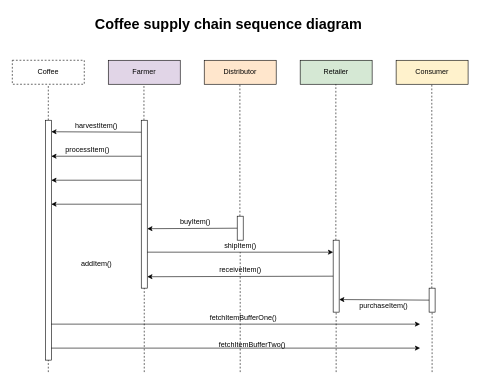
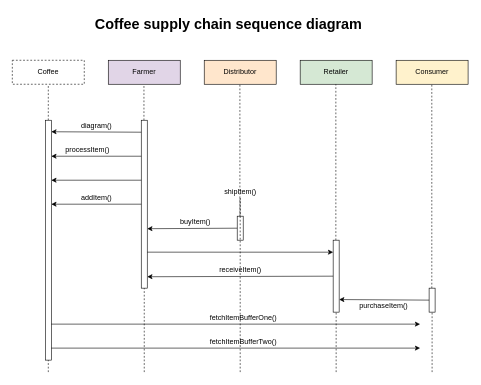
- <mxCell id="16" value="harvestItem()" style="text;html=1;align=center;verticalAlign=middle;resizable=0;points=[];autosize=1;" vertex="1" parent="1"><mxGeometry x="115" y="200" width="90" height="20" as="geometry" /></mxCell>
+ <mxCell id="16" value="diagram()" style="text;html=1;align=center;verticalAlign=middle;resizable=0;points=[];autosize=1;" vertex="1" parent="1"><mxGeometry x="115" y="200" width="90" height="20" as="geometry" /></mxCell>
- <mxCell id="26" value="shipItem()" style="text;html=1;align=center;verticalAlign=middle;resizable=0;points=[];autosize=1;" vertex="1" parent="1"><mxGeometry x="365" y="400" width="70" height="20" as="geometry" /></mxCell>
+ <mxCell id="26" value="shipItem()" style="text;html=1;align=center;verticalAlign=middle;resizable=0;points=[];autosize=1;" vertex="1" parent="1"><mxGeometry x="365" y="310" width="70" height="20" as="geometry" /></mxCell>
- <mxCell id="21" value="addItem()" style="text;html=1;align=center;verticalAlign=middle;resizable=0;points=[];autosize=1;" vertex="1" parent="1"><mxGeometry x="125" y="430" width="70" height="20" as="geometry" /></mxCell>
+ <mxCell id="21" value="addItem()" style="text;html=1;align=center;verticalAlign=middle;resizable=0;points=[];autosize=1;" vertex="1" parent="1"><mxGeometry x="125" y="320" width="70" height="20" as="geometry" /></mxCell>
- <mxCell id="33" value="fetchItemBufferTwo()" style="text;html=1;align=center;verticalAlign=middle;resizable=0;points=[];autosize=1;" vertex="1" parent="1"><mxGeometry x="355" y="565" width="130" height="20" as="geometry" /></mxCell>
+ <mxCell id="33" value="fetchItemBufferTwo()" style="text;html=1;align=center;verticalAlign=middle;resizable=0;points=[];autosize=1;" vertex="1" parent="1"><mxGeometry x="340" y="560" width="130" height="20" as="geometry" /></mxCell>
